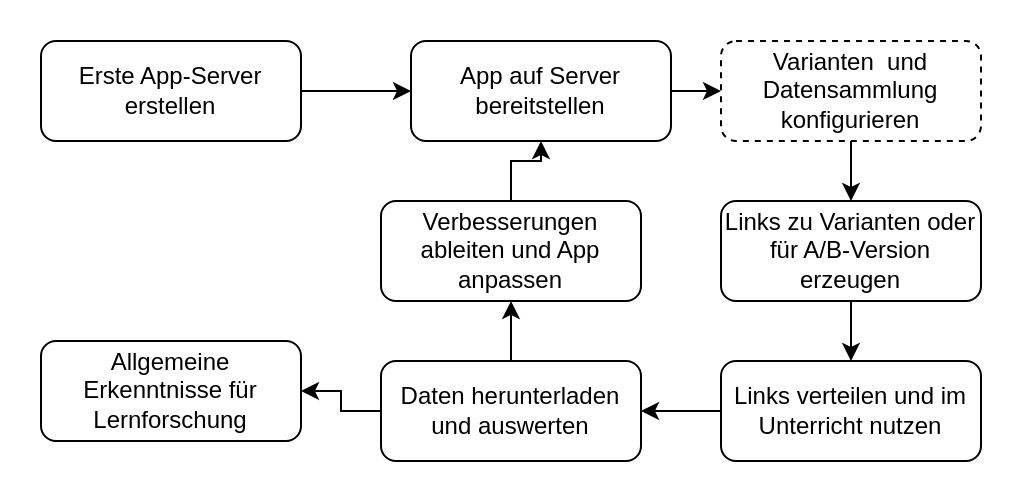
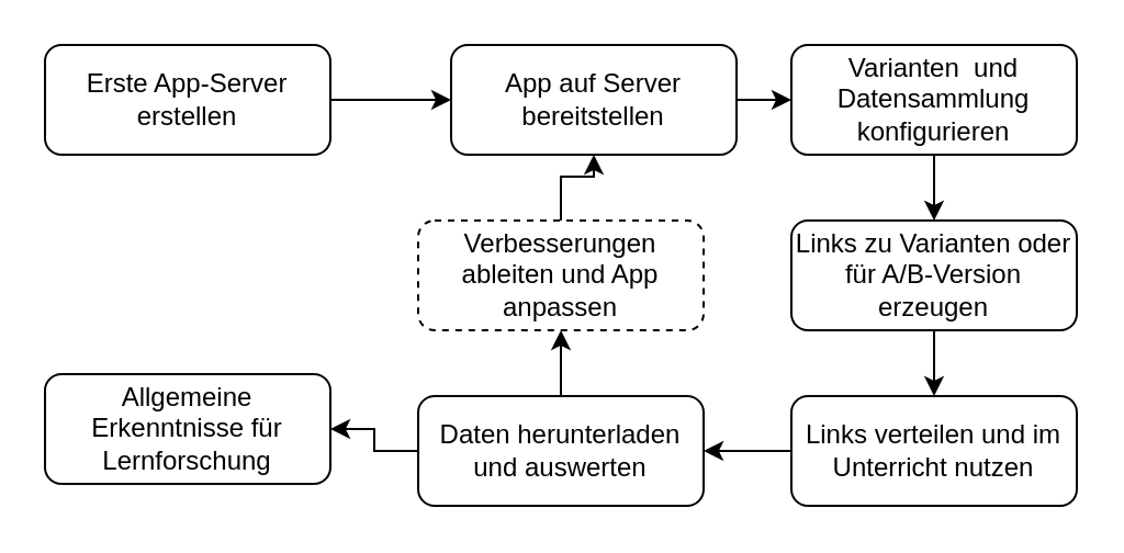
- <mxCell id="7" value="Varianten&amp;nbsp; und Datensammlung konfigurieren" style="rounded=1;whiteSpace=wrap;html=1;fontSize=12;glass=0;strokeWidth=1;shadow=0;dashed=1;" vertex="1" parent="1"><mxGeometry x="360" y="20" width="130" height="50" as="geometry" /></mxCell>
+ <mxCell id="7" value="Varianten&amp;nbsp; und Datensammlung konfigurieren" style="rounded=1;whiteSpace=wrap;html=1;fontSize=12;glass=0;strokeWidth=1;shadow=0;" vertex="1" parent="1"><mxGeometry x="360" y="20" width="130" height="50" as="geometry" /></mxCell>
- <mxCell id="16" value="Verbesserungen ableiten und App anpassen" style="rounded=1;whiteSpace=wrap;html=1;fontSize=12;glass=0;strokeWidth=1;shadow=0;" vertex="1" parent="1"><mxGeometry x="190" y="100" width="130" height="50" as="geometry" /></mxCell>
+ <mxCell id="16" value="Verbesserungen ableiten und App anpassen" style="rounded=1;whiteSpace=wrap;html=1;fontSize=12;glass=0;strokeWidth=1;shadow=0;dashed=1;" vertex="1" parent="1"><mxGeometry x="190" y="100" width="130" height="50" as="geometry" /></mxCell>
